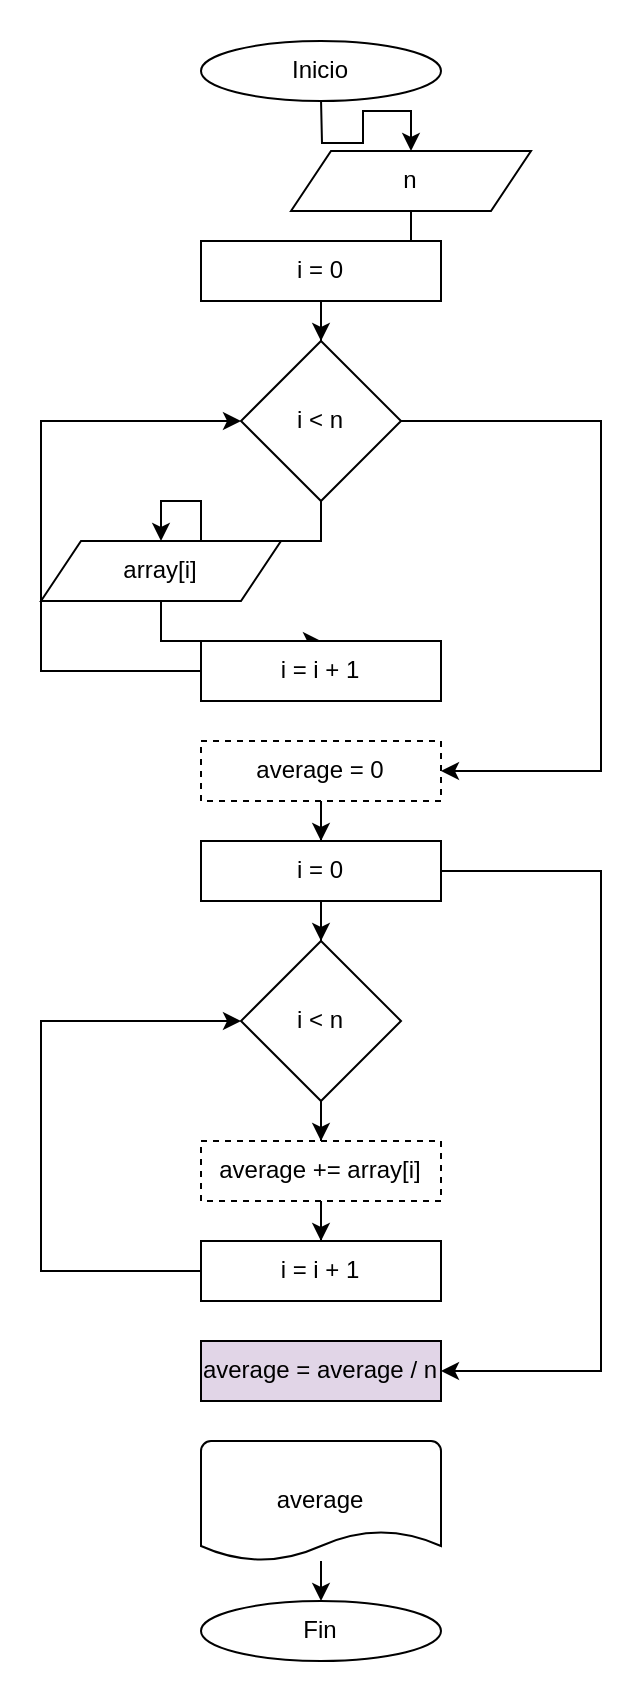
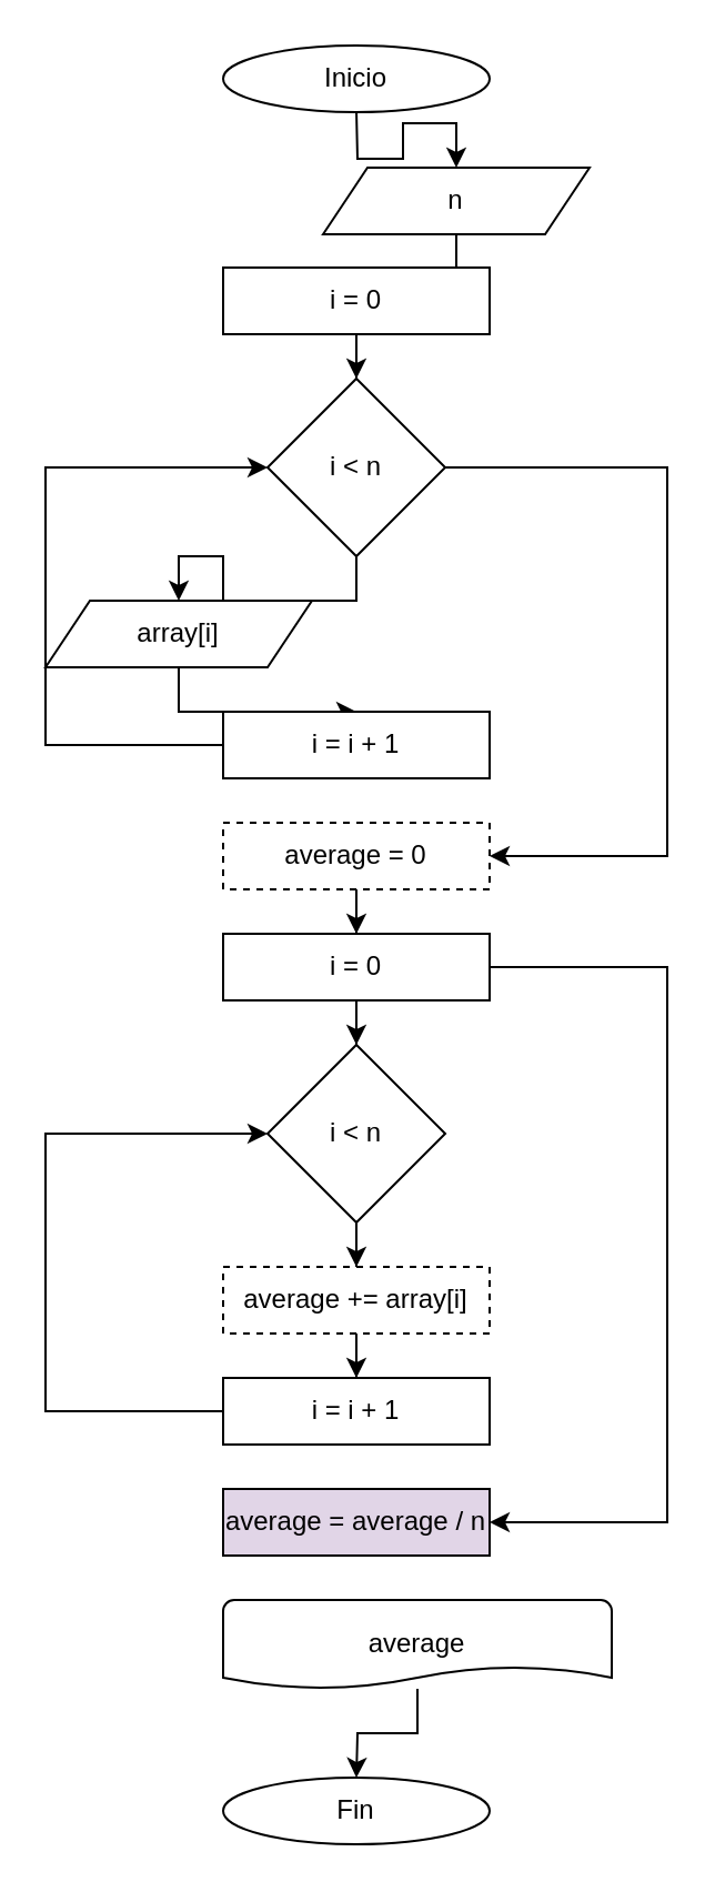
- <mxCell id="24" value="average" style="strokeWidth=1;html=1;shape=mxgraph.flowchart.document2;whiteSpace=wrap;size=0.25;" vertex="1" parent="1"><mxGeometry x="100" y="720" width="120" height="60" as="geometry" /></mxCell>
+ <mxCell id="24" value="average" style="strokeWidth=1;html=1;shape=mxgraph.flowchart.document2;whiteSpace=wrap;size=0.25;" vertex="1" parent="1"><mxGeometry x="100" y="720" width="175" height="40" as="geometry" /></mxCell>
